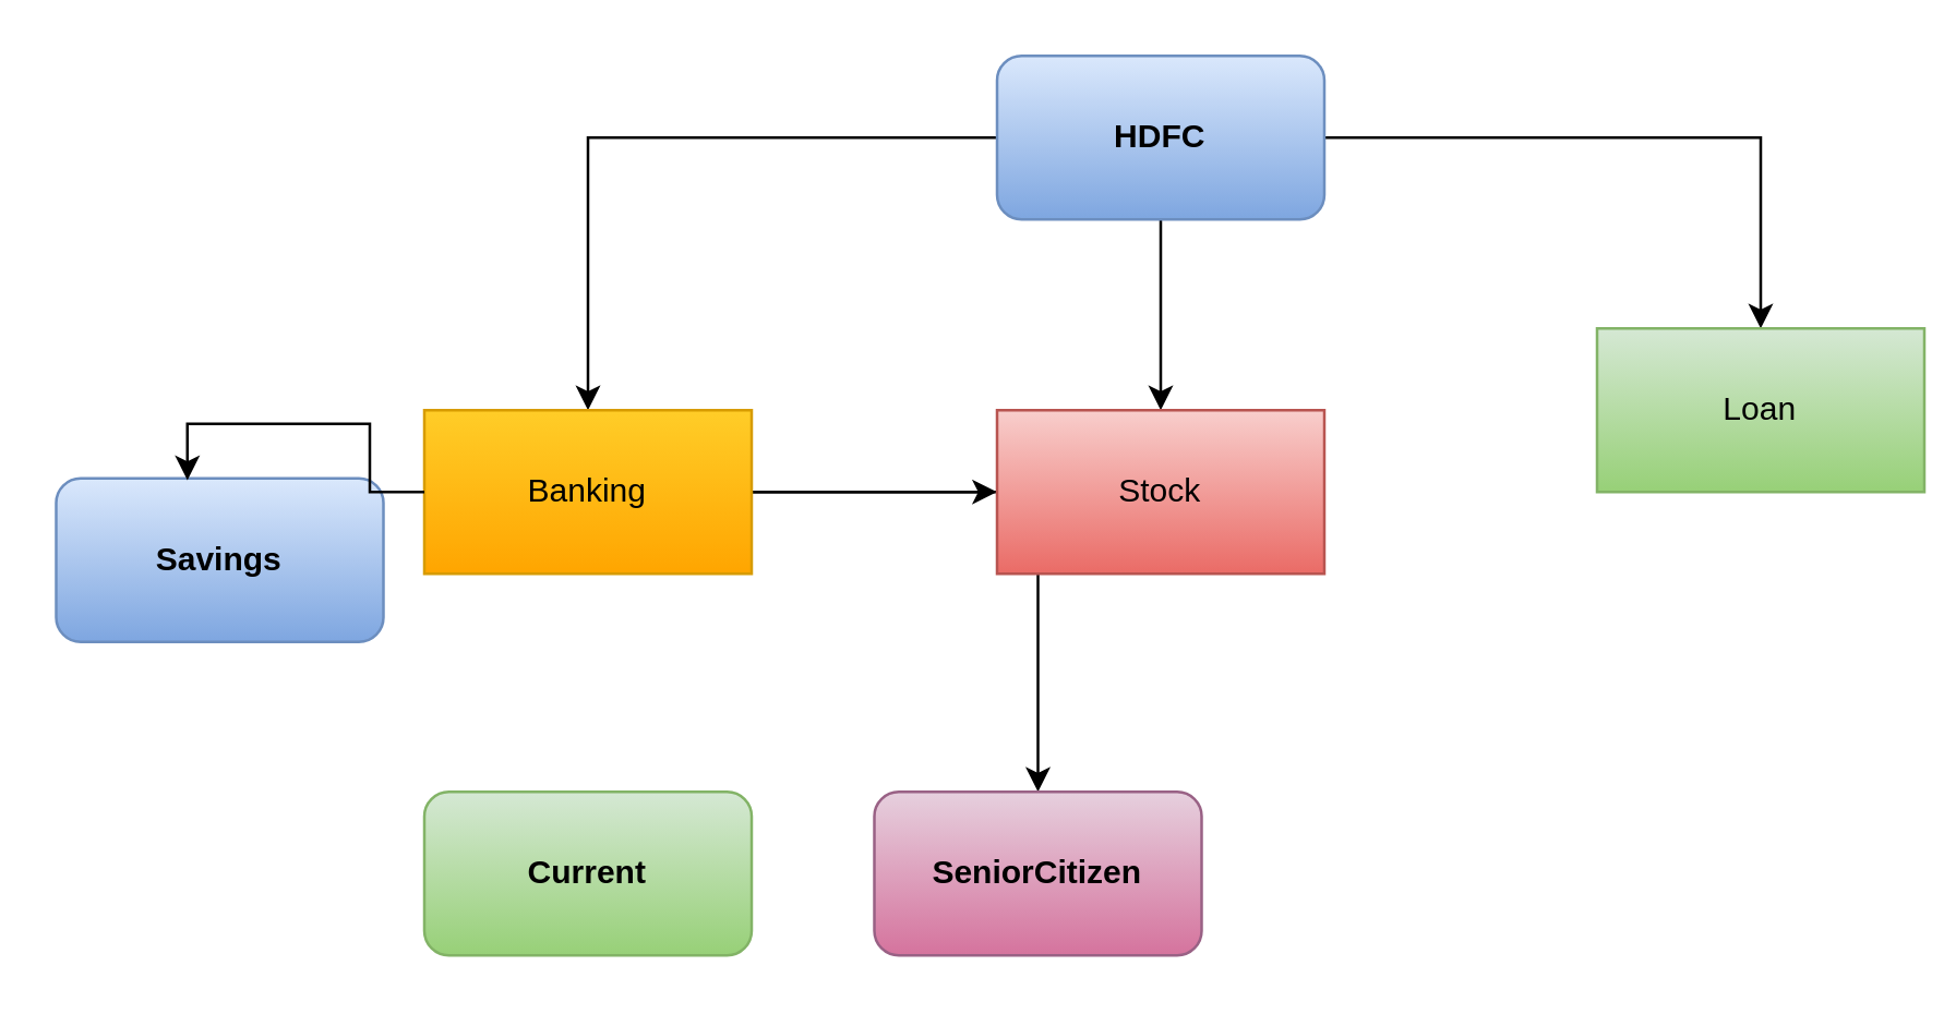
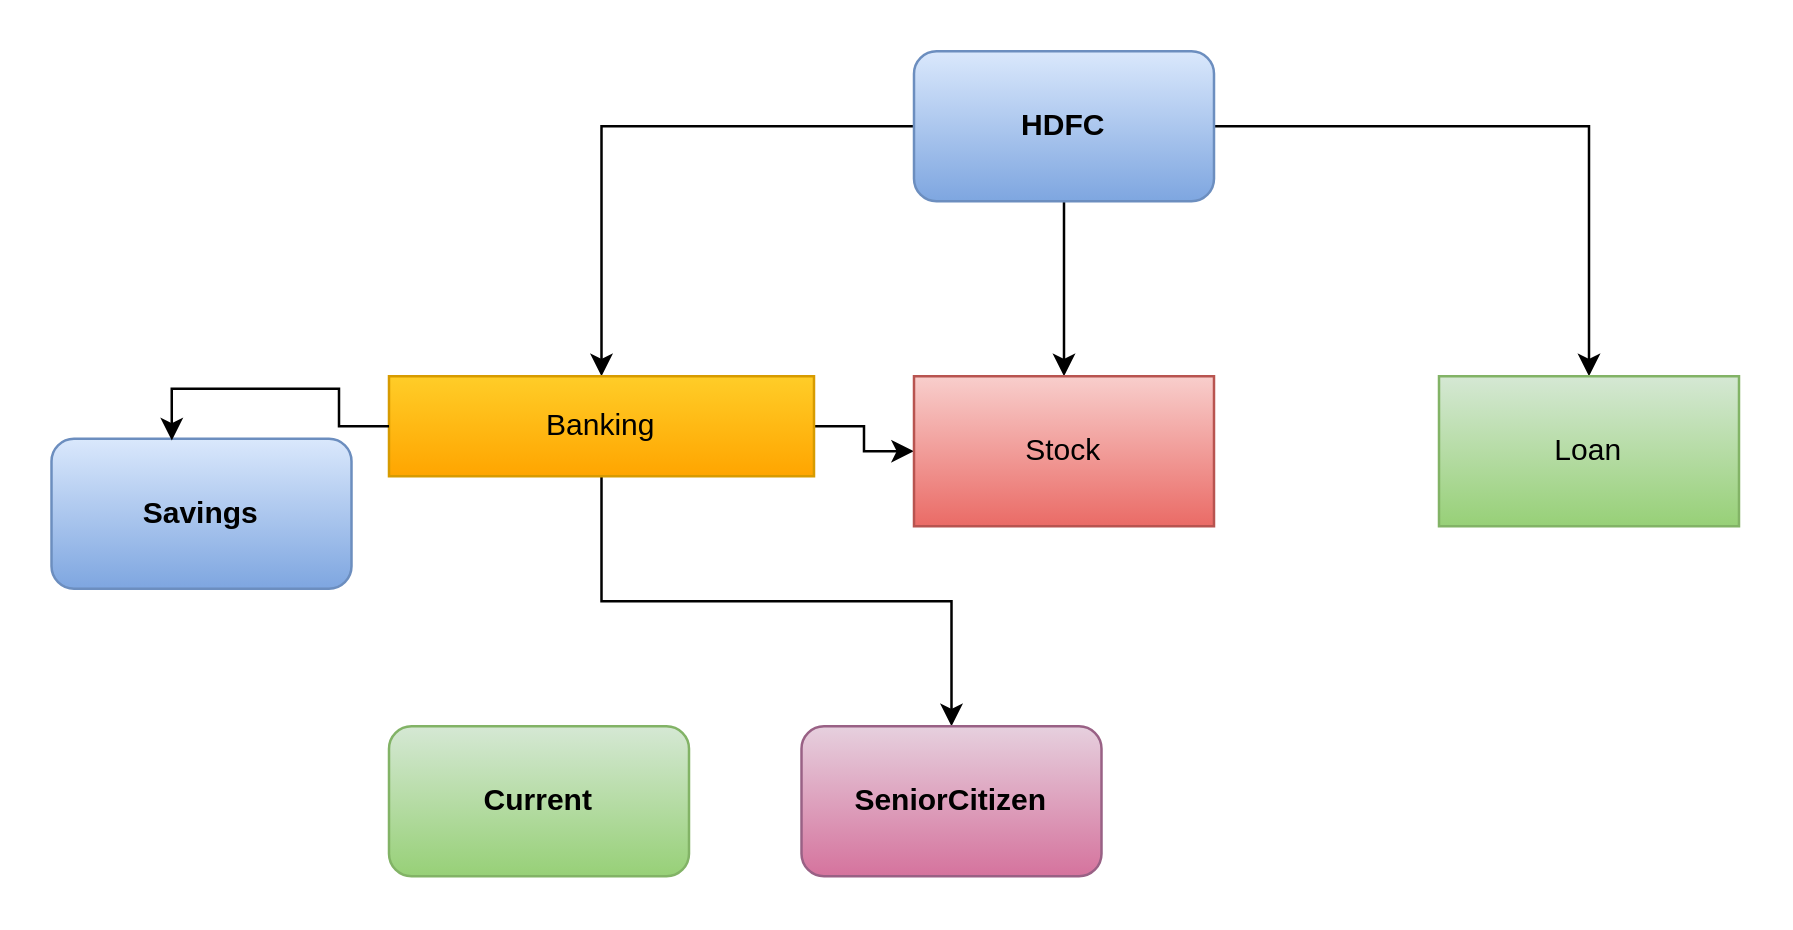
- <mxCell id="10" value="Loan" style="rounded=0;whiteSpace=wrap;html=1;fillColor=#d5e8d4;gradientColor=#97d077;strokeColor=#82b366;" vertex="1" parent="1"><mxGeometry x="585" y="120" width="120" height="60" as="geometry" /></mxCell>
+ <mxCell id="10" value="Loan" style="rounded=0;whiteSpace=wrap;html=1;fillColor=#d5e8d4;gradientColor=#97d077;strokeColor=#82b366;" vertex="1" parent="1"><mxGeometry x="575" y="150" width="120" height="60" as="geometry" /></mxCell>
- <mxCell id="8" value="Banking" style="rounded=0;whiteSpace=wrap;html=1;fillColor=#ffcd28;gradientColor=#ffa500;strokeColor=#d79b00;" vertex="1" parent="1"><mxGeometry x="155" y="150" width="120" height="60" as="geometry" /></mxCell>
+ <mxCell id="8" value="Banking" style="rounded=0;whiteSpace=wrap;html=1;fillColor=#ffcd28;gradientColor=#ffa500;strokeColor=#d79b00;" vertex="1" parent="1"><mxGeometry x="155" y="150" width="170" height="40" as="geometry" /></mxCell>
